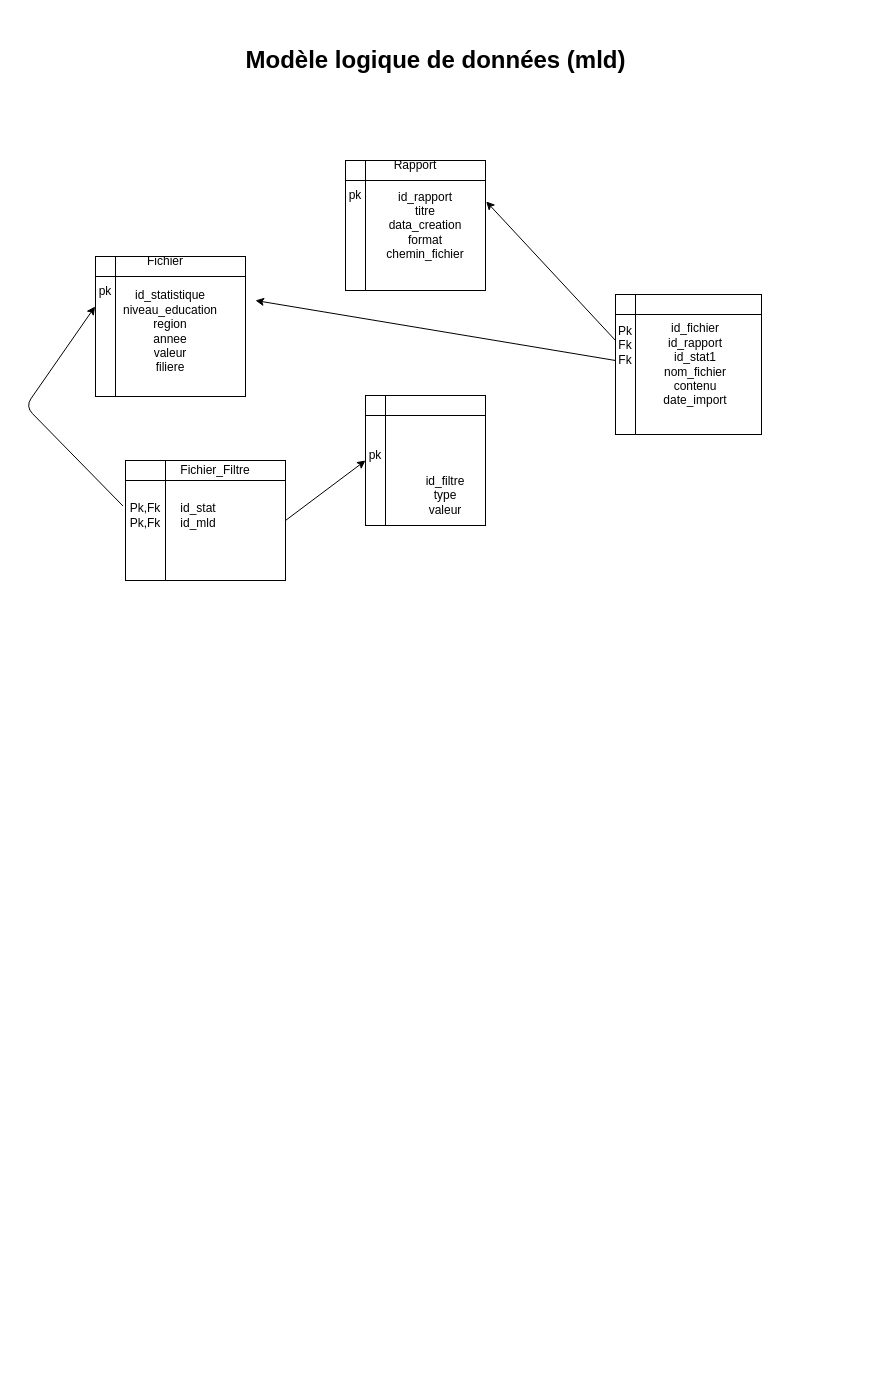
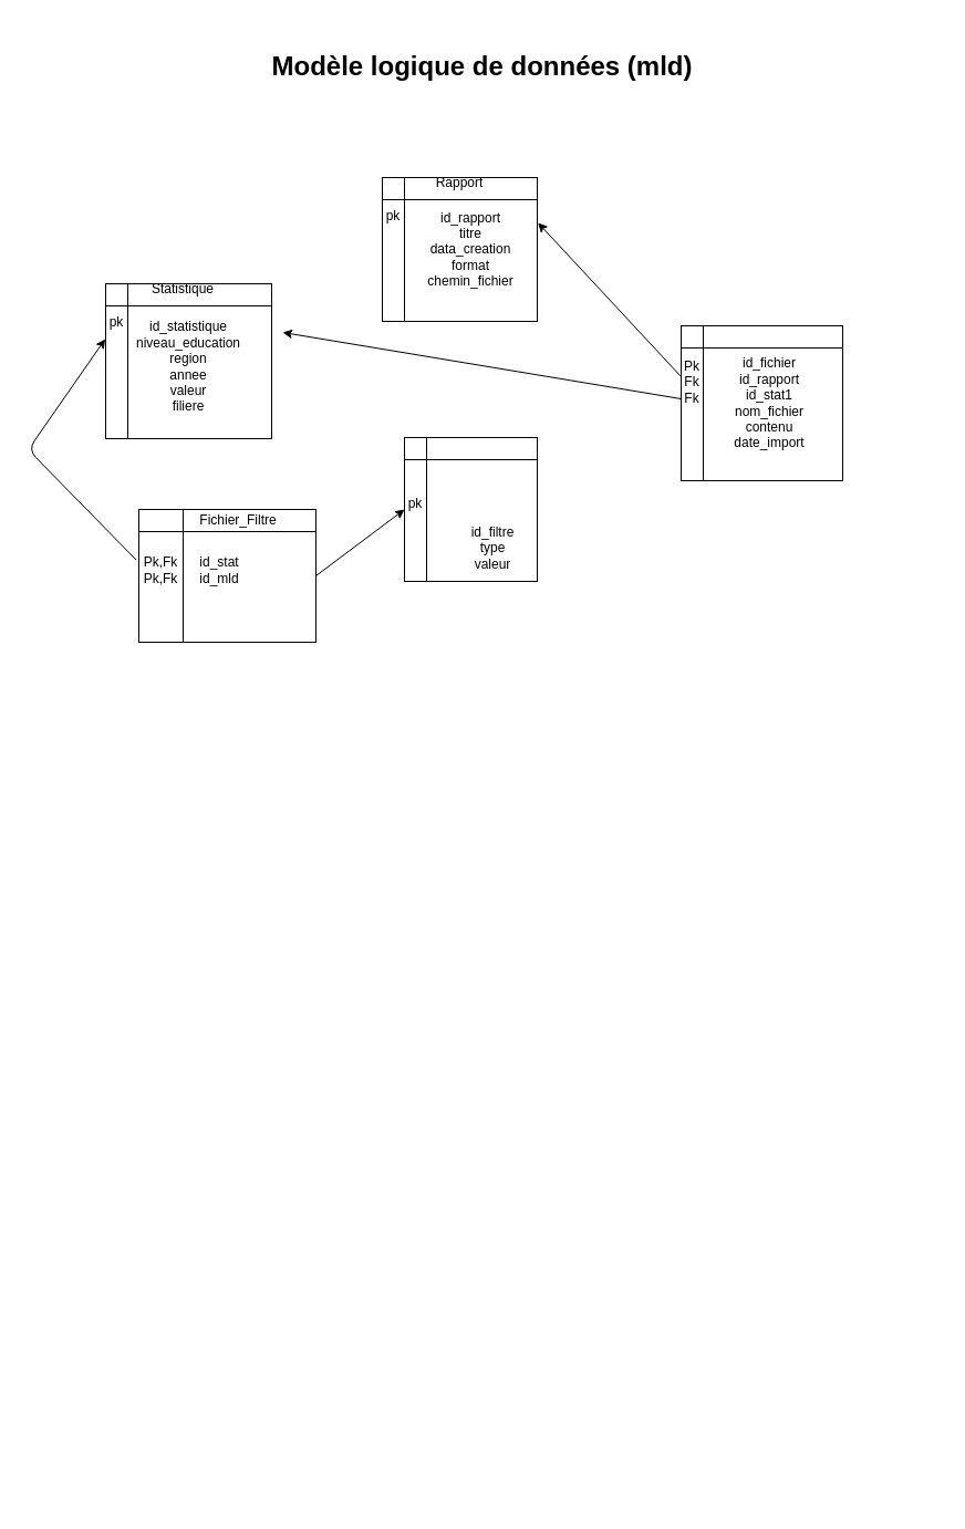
- <mxCell id="5" value="Fichier" style="text;html=1;strokeColor=none;fillColor=none;align=center;verticalAlign=middle;whiteSpace=wrap;rounded=0;" vertex="1" parent="1"><mxGeometry x="135" y="246" width="60" height="30" as="geometry" /></mxCell>
+ <mxCell id="5" value="Statistique" style="text;html=1;strokeColor=none;fillColor=none;align=center;verticalAlign=middle;whiteSpace=wrap;rounded=0;" vertex="1" parent="1"><mxGeometry x="135" y="246" width="60" height="30" as="geometry" /></mxCell>
